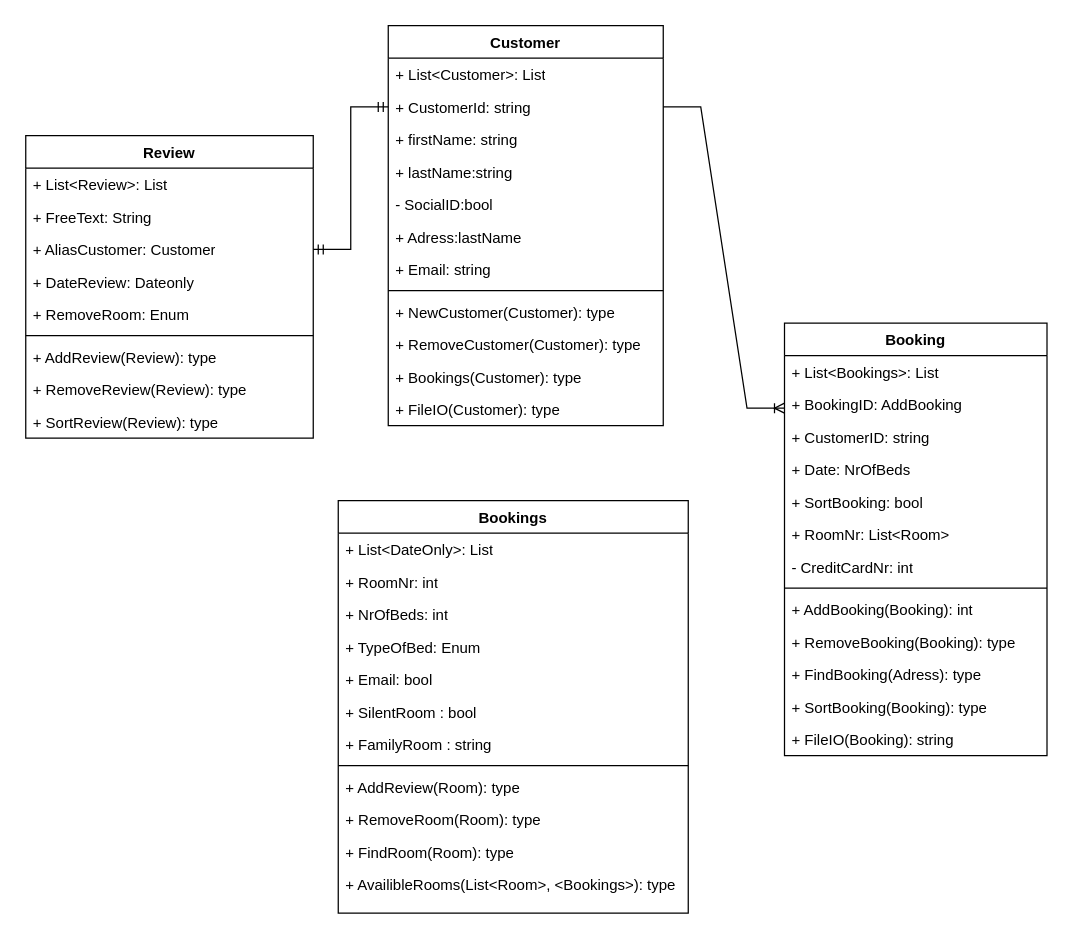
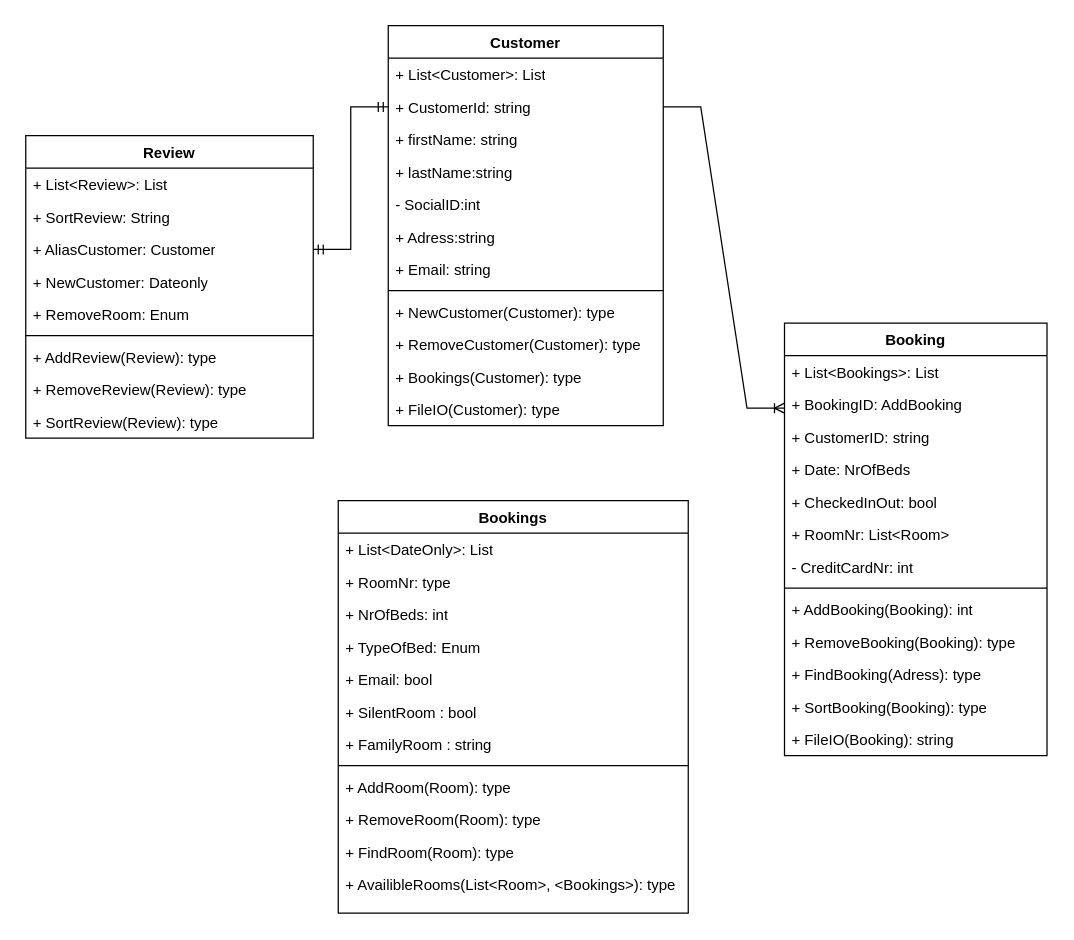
- <mxCell id="7" value="- SocialID:bool" style="text;strokeColor=none;fillColor=none;align=left;verticalAlign=top;spacingLeft=4;spacingRight=4;overflow=hidden;rotatable=0;points=[[0,0.5],[1,0.5]];portConstraint=eastwest;whiteSpace=wrap;html=1;" vertex="1" parent="2"><mxGeometry y="130" width="220" height="26" as="geometry" /></mxCell>
+ <mxCell id="7" value="- SocialID:int" style="text;strokeColor=none;fillColor=none;align=left;verticalAlign=top;spacingLeft=4;spacingRight=4;overflow=hidden;rotatable=0;points=[[0,0.5],[1,0.5]];portConstraint=eastwest;whiteSpace=wrap;html=1;" vertex="1" parent="2"><mxGeometry y="130" width="220" height="26" as="geometry" /></mxCell>
- <mxCell id="45" value="+ FreeText: String" style="text;strokeColor=none;fillColor=none;align=left;verticalAlign=top;spacingLeft=4;spacingRight=4;overflow=hidden;rotatable=0;points=[[0,0.5],[1,0.5]];portConstraint=eastwest;whiteSpace=wrap;html=1;" vertex="1" parent="43"><mxGeometry y="52" width="230" height="26" as="geometry" /></mxCell>
+ <mxCell id="45" value="+ SortReview: String" style="text;strokeColor=none;fillColor=none;align=left;verticalAlign=top;spacingLeft=4;spacingRight=4;overflow=hidden;rotatable=0;points=[[0,0.5],[1,0.5]];portConstraint=eastwest;whiteSpace=wrap;html=1;" vertex="1" parent="43"><mxGeometry y="52" width="230" height="26" as="geometry" /></mxCell>
- <mxCell id="8" value="+ Adress:lastName" style="text;strokeColor=none;fillColor=none;align=left;verticalAlign=top;spacingLeft=4;spacingRight=4;overflow=hidden;rotatable=0;points=[[0,0.5],[1,0.5]];portConstraint=eastwest;whiteSpace=wrap;html=1;" vertex="1" parent="2"><mxGeometry y="156" width="220" height="26" as="geometry" /></mxCell>
+ <mxCell id="8" value="+ Adress:string" style="text;strokeColor=none;fillColor=none;align=left;verticalAlign=top;spacingLeft=4;spacingRight=4;overflow=hidden;rotatable=0;points=[[0,0.5],[1,0.5]];portConstraint=eastwest;whiteSpace=wrap;html=1;" vertex="1" parent="2"><mxGeometry y="156" width="220" height="26" as="geometry" /></mxCell>
- <mxCell id="47" value="+ DateReview: Dateonly" style="text;strokeColor=none;fillColor=none;align=left;verticalAlign=top;spacingLeft=4;spacingRight=4;overflow=hidden;rotatable=0;points=[[0,0.5],[1,0.5]];portConstraint=eastwest;whiteSpace=wrap;html=1;" vertex="1" parent="43"><mxGeometry y="104" width="230" height="26" as="geometry" /></mxCell>
+ <mxCell id="47" value="+ NewCustomer: Dateonly" style="text;strokeColor=none;fillColor=none;align=left;verticalAlign=top;spacingLeft=4;spacingRight=4;overflow=hidden;rotatable=0;points=[[0,0.5],[1,0.5]];portConstraint=eastwest;whiteSpace=wrap;html=1;" vertex="1" parent="43"><mxGeometry y="104" width="230" height="26" as="geometry" /></mxCell>
- <mxCell id="34" value="+ SortBooking: bool" style="text;strokeColor=none;fillColor=none;align=left;verticalAlign=top;spacingLeft=4;spacingRight=4;overflow=hidden;rotatable=0;points=[[0,0.5],[1,0.5]];portConstraint=eastwest;whiteSpace=wrap;html=1;" vertex="1" parent="28"><mxGeometry y="130" width="210" height="26" as="geometry" /></mxCell>
+ <mxCell id="34" value="+ CheckedInOut: bool" style="text;strokeColor=none;fillColor=none;align=left;verticalAlign=top;spacingLeft=4;spacingRight=4;overflow=hidden;rotatable=0;points=[[0,0.5],[1,0.5]];portConstraint=eastwest;whiteSpace=wrap;html=1;" vertex="1" parent="28"><mxGeometry y="130" width="210" height="26" as="geometry" /></mxCell>
- <mxCell id="17" value="+ RoomNr: int" style="text;strokeColor=none;fillColor=none;align=left;verticalAlign=top;spacingLeft=4;spacingRight=4;overflow=hidden;rotatable=0;points=[[0,0.5],[1,0.5]];portConstraint=eastwest;whiteSpace=wrap;html=1;" vertex="1" parent="15"><mxGeometry y="52" width="280" height="26" as="geometry" /></mxCell>
+ <mxCell id="17" value="+ RoomNr: type" style="text;strokeColor=none;fillColor=none;align=left;verticalAlign=top;spacingLeft=4;spacingRight=4;overflow=hidden;rotatable=0;points=[[0,0.5],[1,0.5]];portConstraint=eastwest;whiteSpace=wrap;html=1;" vertex="1" parent="15"><mxGeometry y="52" width="280" height="26" as="geometry" /></mxCell>
- <mxCell id="24" value="+ AddReview(Room): type" style="text;strokeColor=none;fillColor=none;align=left;verticalAlign=top;spacingLeft=4;spacingRight=4;overflow=hidden;rotatable=0;points=[[0,0.5],[1,0.5]];portConstraint=eastwest;whiteSpace=wrap;html=1;" vertex="1" parent="15"><mxGeometry y="216" width="280" height="26" as="geometry" /></mxCell>
+ <mxCell id="24" value="+ AddRoom(Room): type" style="text;strokeColor=none;fillColor=none;align=left;verticalAlign=top;spacingLeft=4;spacingRight=4;overflow=hidden;rotatable=0;points=[[0,0.5],[1,0.5]];portConstraint=eastwest;whiteSpace=wrap;html=1;" vertex="1" parent="15"><mxGeometry y="216" width="280" height="26" as="geometry" /></mxCell>
